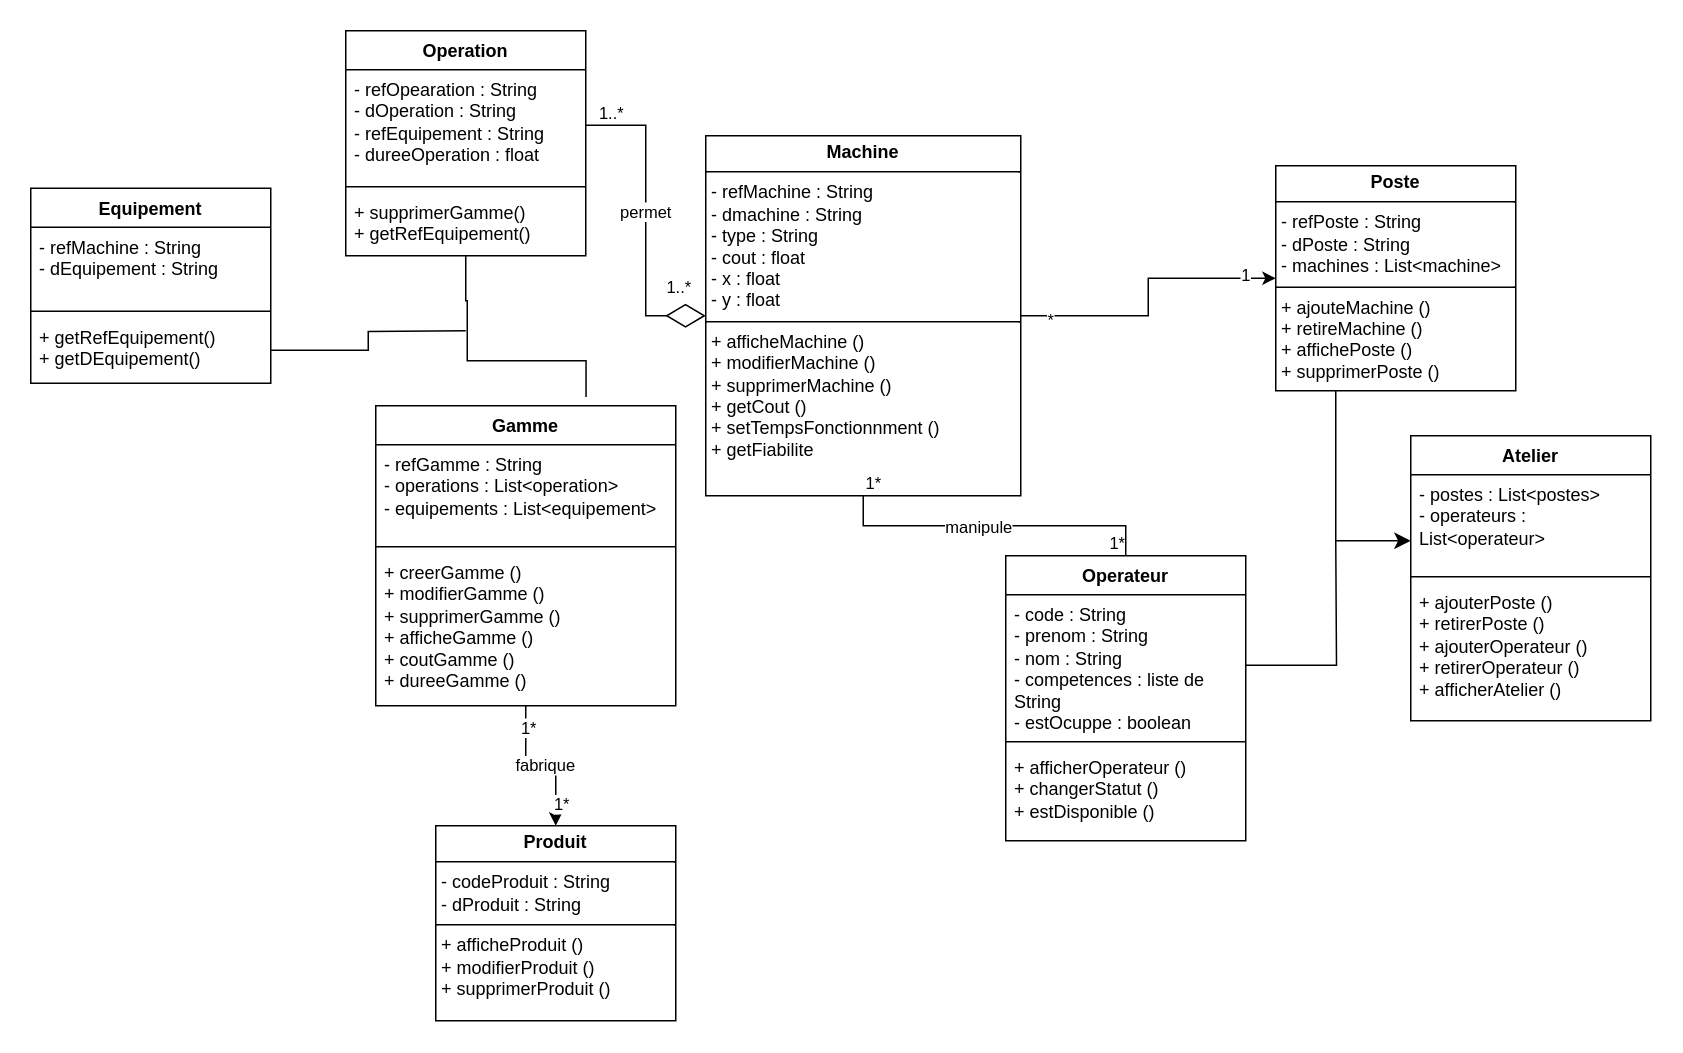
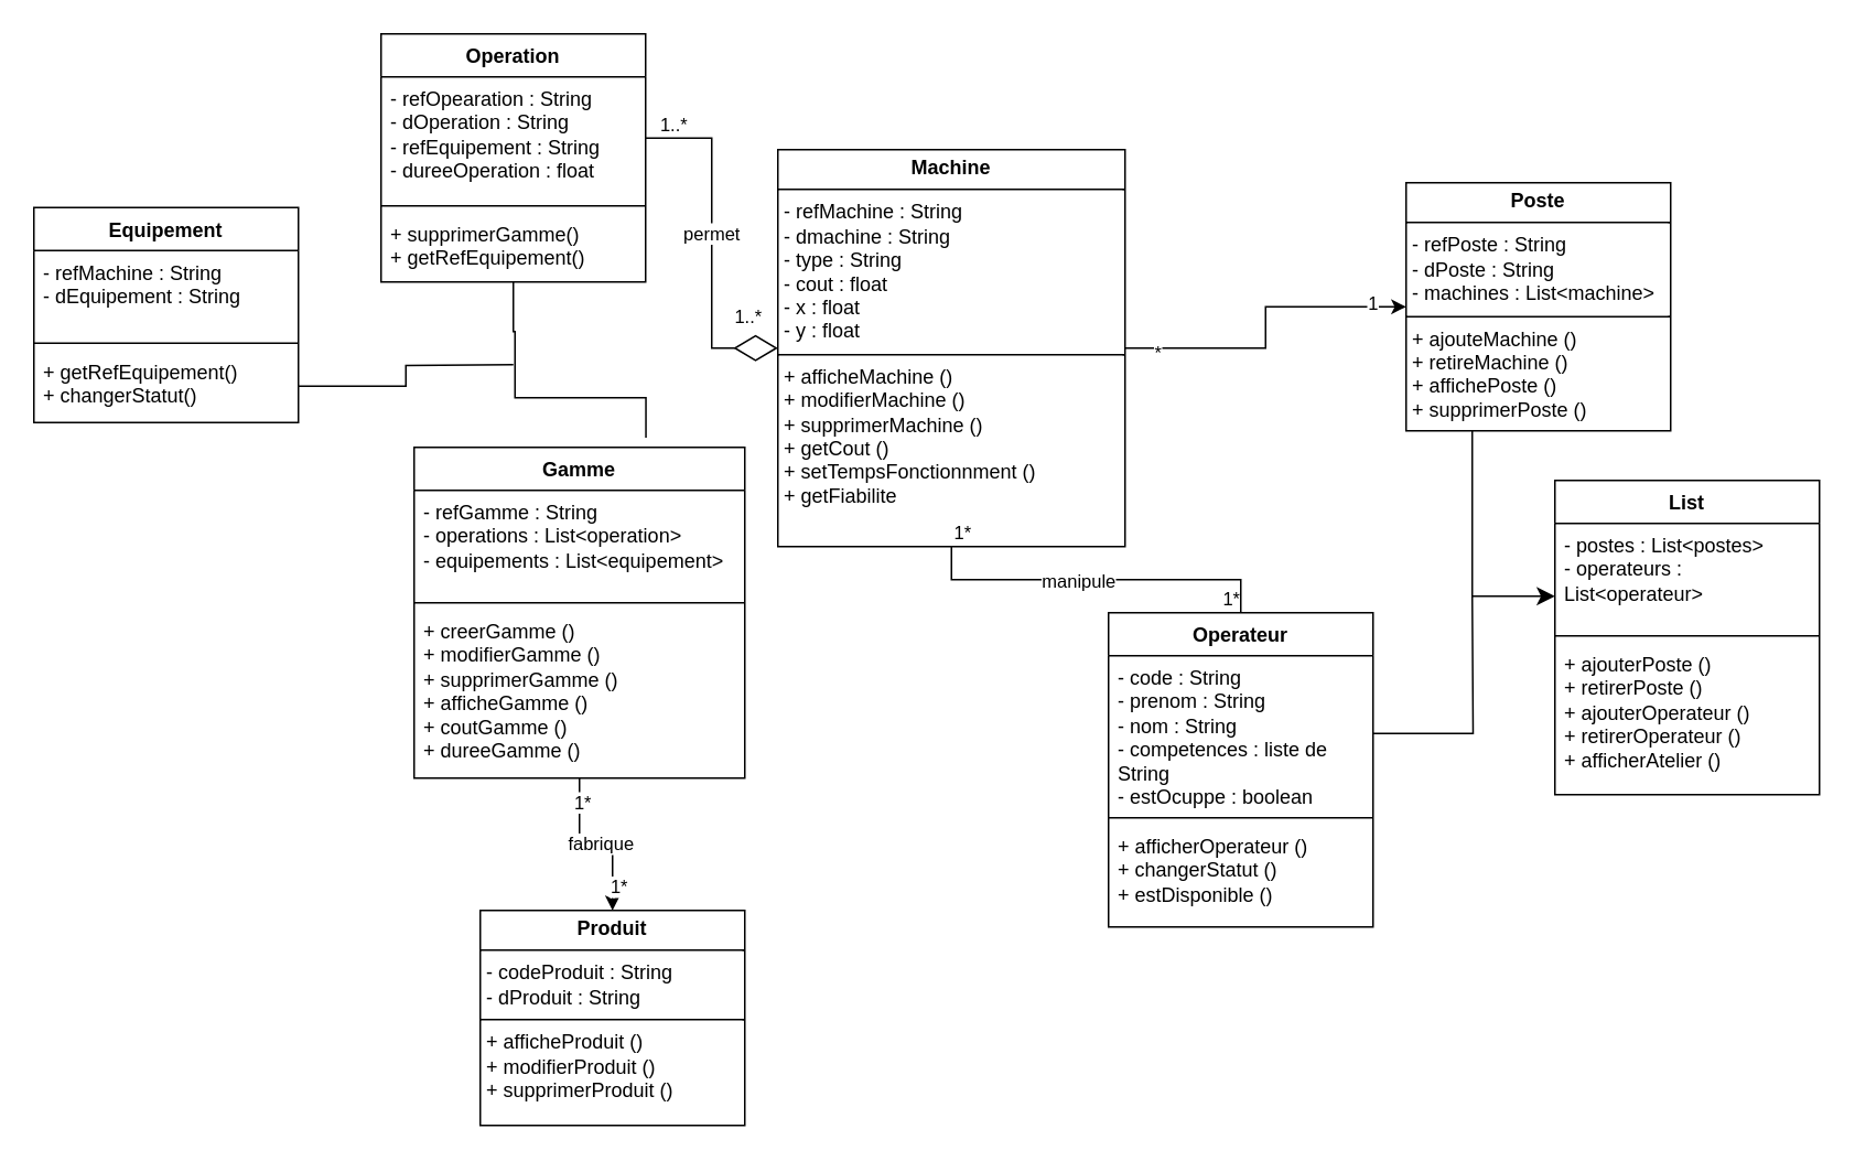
- <mxCell id="20" value="+&amp;nbsp;getRefEquipement()&lt;div&gt;+&amp;nbsp;getDEquipement()&lt;/div&gt;" style="text;strokeColor=none;fillColor=none;align=left;verticalAlign=top;spacingLeft=4;spacingRight=4;overflow=hidden;rotatable=0;points=[[0,0.5],[1,0.5]];portConstraint=eastwest;whiteSpace=wrap;html=1;" parent="16" vertex="1"><mxGeometry y="86" width="160" height="44" as="geometry" /></mxCell>
+ <mxCell id="20" value="+&amp;nbsp;getRefEquipement()&lt;div&gt;+&amp;nbsp;changerStatut()&lt;/div&gt;" style="text;strokeColor=none;fillColor=none;align=left;verticalAlign=top;spacingLeft=4;spacingRight=4;overflow=hidden;rotatable=0;points=[[0,0.5],[1,0.5]];portConstraint=eastwest;whiteSpace=wrap;html=1;" parent="16" vertex="1"><mxGeometry y="86" width="160" height="44" as="geometry" /></mxCell>
- <mxCell id="12" value="Atelier" style="swimlane;fontStyle=1;align=center;verticalAlign=top;childLayout=stackLayout;horizontal=1;startSize=26;horizontalStack=0;resizeParent=1;resizeParentMax=0;resizeLast=0;collapsible=1;marginBottom=0;whiteSpace=wrap;html=1;" parent="1" vertex="1"><mxGeometry x="940" y="290" width="160" height="190" as="geometry" /></mxCell>
+ <mxCell id="12" value="List" style="swimlane;fontStyle=1;align=center;verticalAlign=top;childLayout=stackLayout;horizontal=1;startSize=26;horizontalStack=0;resizeParent=1;resizeParentMax=0;resizeLast=0;collapsible=1;marginBottom=0;whiteSpace=wrap;html=1;" parent="1" vertex="1"><mxGeometry x="940" y="290" width="160" height="190" as="geometry" /></mxCell>
